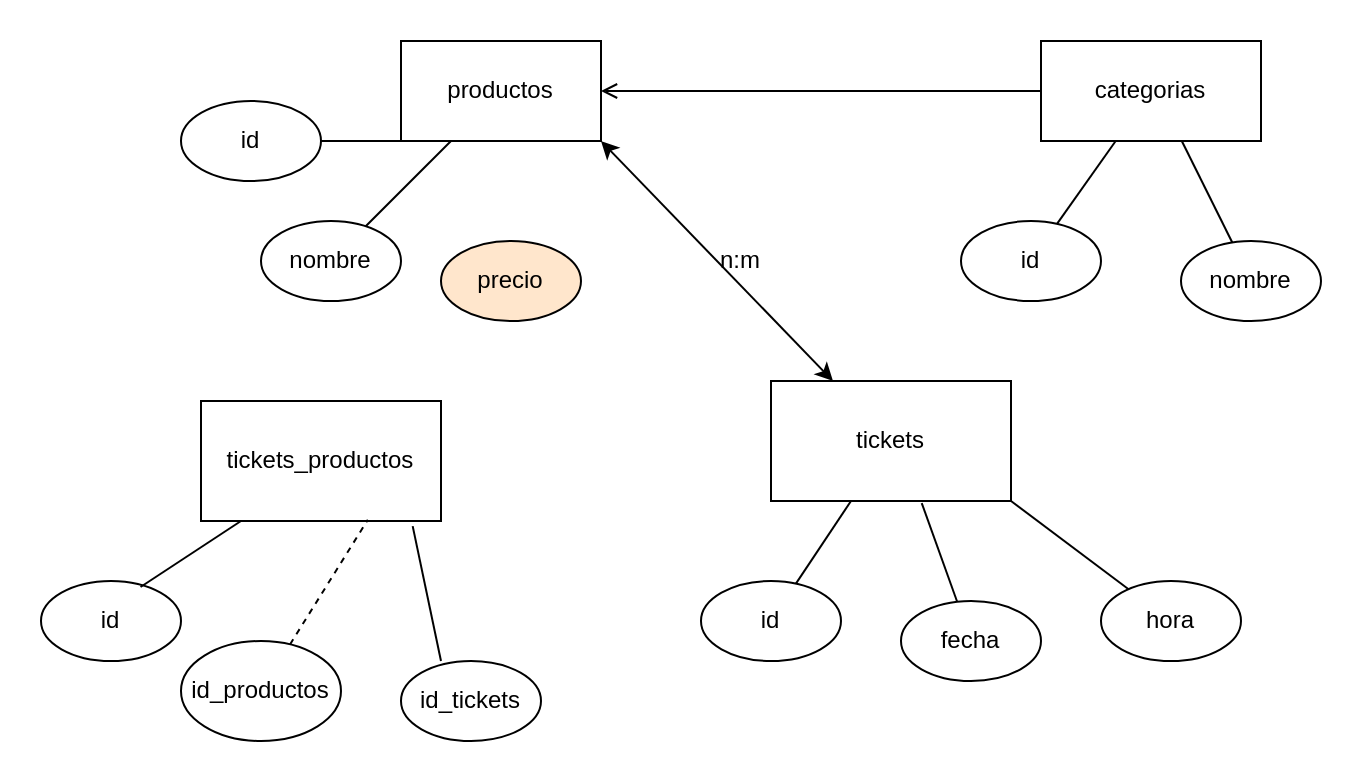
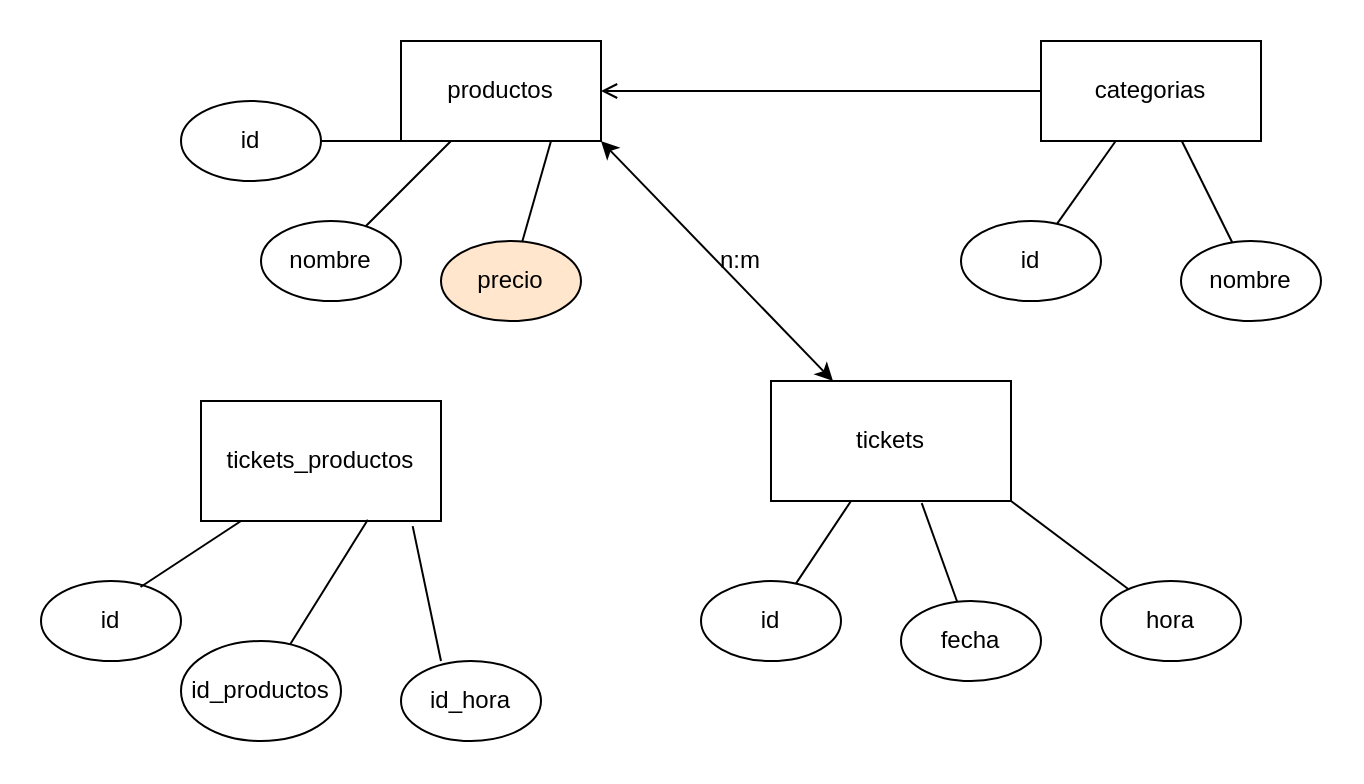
+ <mxCell id="7" style="edgeStyle=none;rounded=0;orthogonalLoop=1;jettySize=auto;html=1;entryX=0.75;entryY=1;entryDx=0;entryDy=0;endArrow=none;endFill=0;" edge="1" parent="1" source="8" target="2"><mxGeometry relative="1" as="geometry" /></mxCell>
- <mxCell id="29" value="" style="endArrow=none;html=1;entryX=0.695;entryY=0.99;entryDx=0;entryDy=0;entryPerimeter=0;dashed=1;" edge="1" parent="1" source="26" target="24"><mxGeometry width="50" height="50" relative="1" as="geometry"><mxPoint y="350" as="sourcePoint" x="150" /><mxPoint x="200" y="300" as="targetPoint" /></mxGeometry></mxCell>
+ <mxCell id="29" value="" style="endArrow=none;html=1;entryX=0.695;entryY=0.99;entryDx=0;entryDy=0;entryPerimeter=0;" edge="1" parent="1" source="26" target="24"><mxGeometry width="50" height="50" relative="1" as="geometry"><mxPoint y="350" as="sourcePoint" x="150" /><mxPoint x="200" y="300" as="targetPoint" /></mxGeometry></mxCell>
- <mxCell id="27" value="id_tickets" style="ellipse;whiteSpace=wrap;html=1;" vertex="1" parent="1"><mxGeometry x="200" y="330" width="70" height="40" as="geometry" /></mxCell>
+ <mxCell id="27" value="id_hora" style="ellipse;whiteSpace=wrap;html=1;" vertex="1" parent="1"><mxGeometry x="200" y="330" width="70" height="40" as="geometry" /></mxCell>
